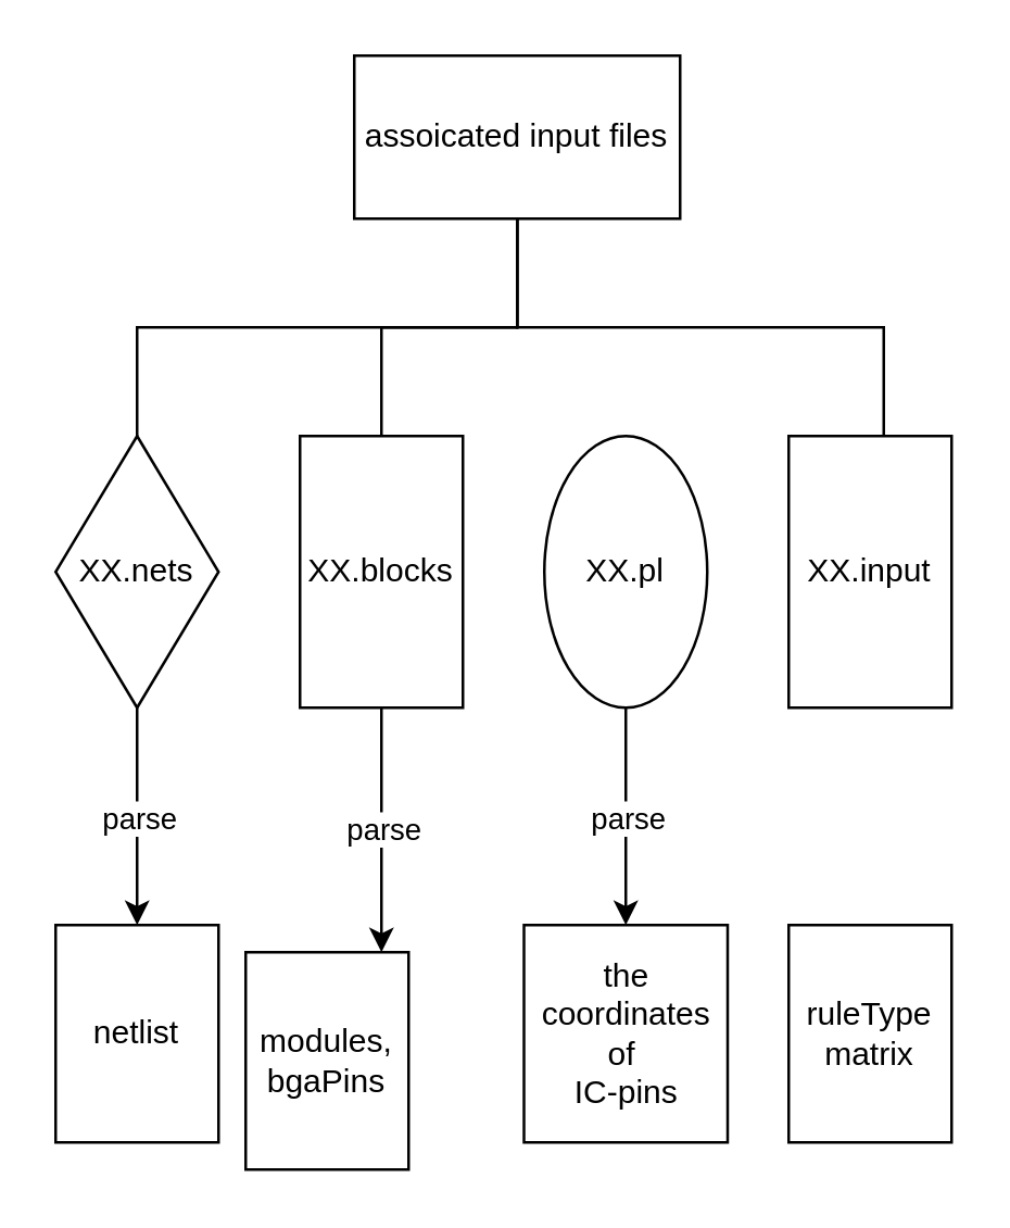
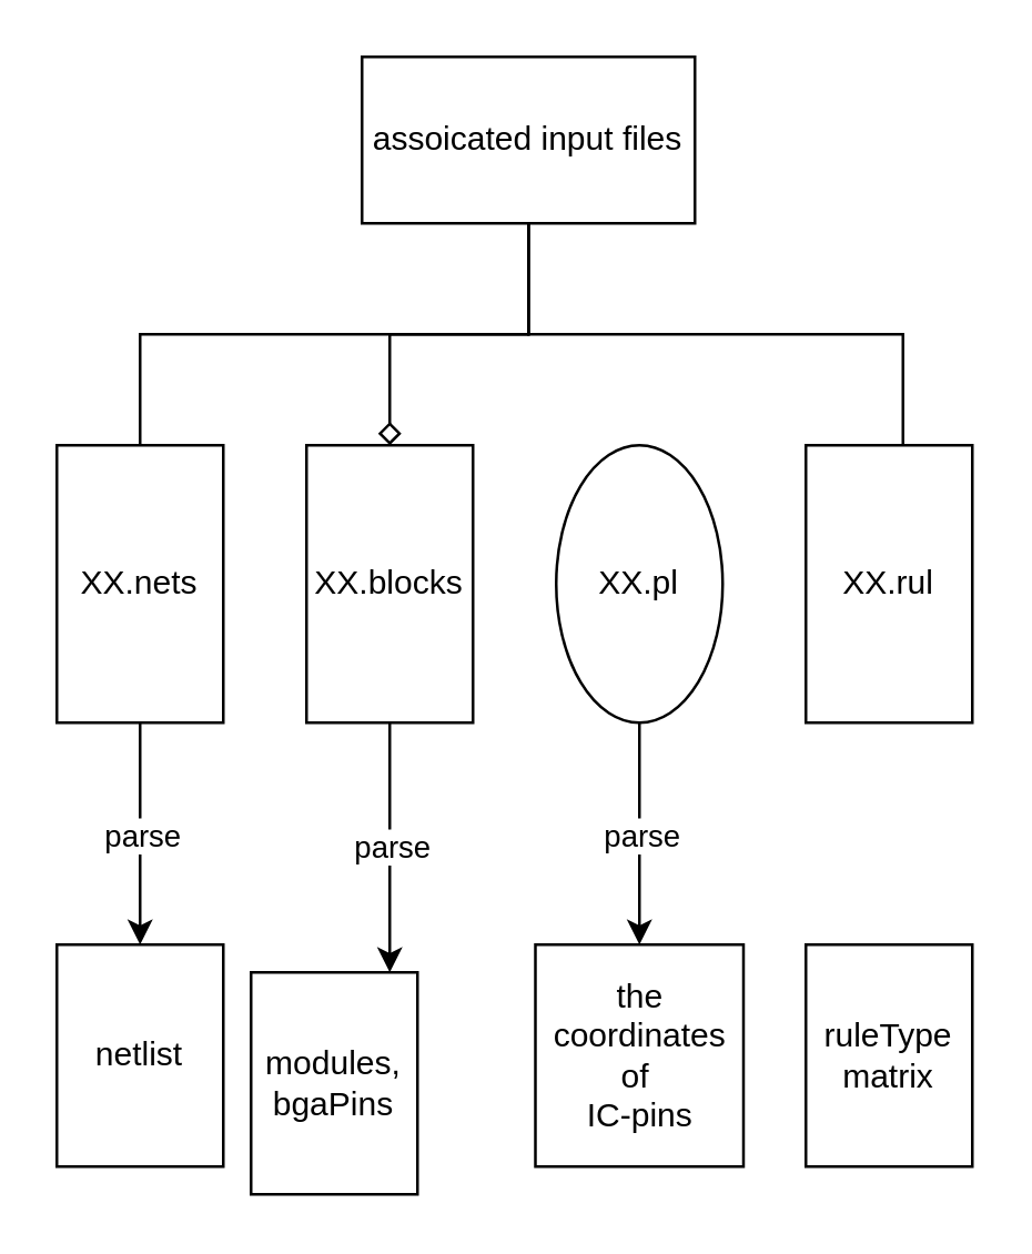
- <mxCell id="3" style="edgeStyle=orthogonalEdgeStyle;rounded=0;orthogonalLoop=1;jettySize=auto;html=1;entryX=0.5;entryY=0;entryDx=0;entryDy=0;endArrow=none;endFill=0;" edge="1" parent="1" source="5" target="11"><mxGeometry relative="1" as="geometry" /></mxCell>
+ <mxCell id="3" style="edgeStyle=orthogonalEdgeStyle;rounded=0;orthogonalLoop=1;jettySize=auto;html=1;entryX=0.5;entryY=0;entryDx=0;entryDy=0;endArrow=diamond;endFill=0;" edge="1" parent="1" source="5" target="11"><mxGeometry relative="1" as="geometry" /></mxCell>
- <mxCell id="8" value="XX.nets" style="rhombus;whiteSpace=wrap;html=1;" vertex="1" parent="1"><mxGeometry x="20" y="160" width="60" height="100" as="geometry" /></mxCell>
+ <mxCell id="8" value="XX.nets" style="rounded=0;whiteSpace=wrap;html=1;" vertex="1" parent="1"><mxGeometry x="20" y="160" width="60" height="100" as="geometry" /></mxCell>
- <mxCell id="15" value="XX.input" style="rounded=0;whiteSpace=wrap;html=1;" vertex="1" parent="1"><mxGeometry x="290" y="160" width="60" height="100" as="geometry" /></mxCell>
+ <mxCell id="15" value="XX.rul" style="rounded=0;whiteSpace=wrap;html=1;" vertex="1" parent="1"><mxGeometry x="290" y="160" width="60" height="100" as="geometry" /></mxCell>
